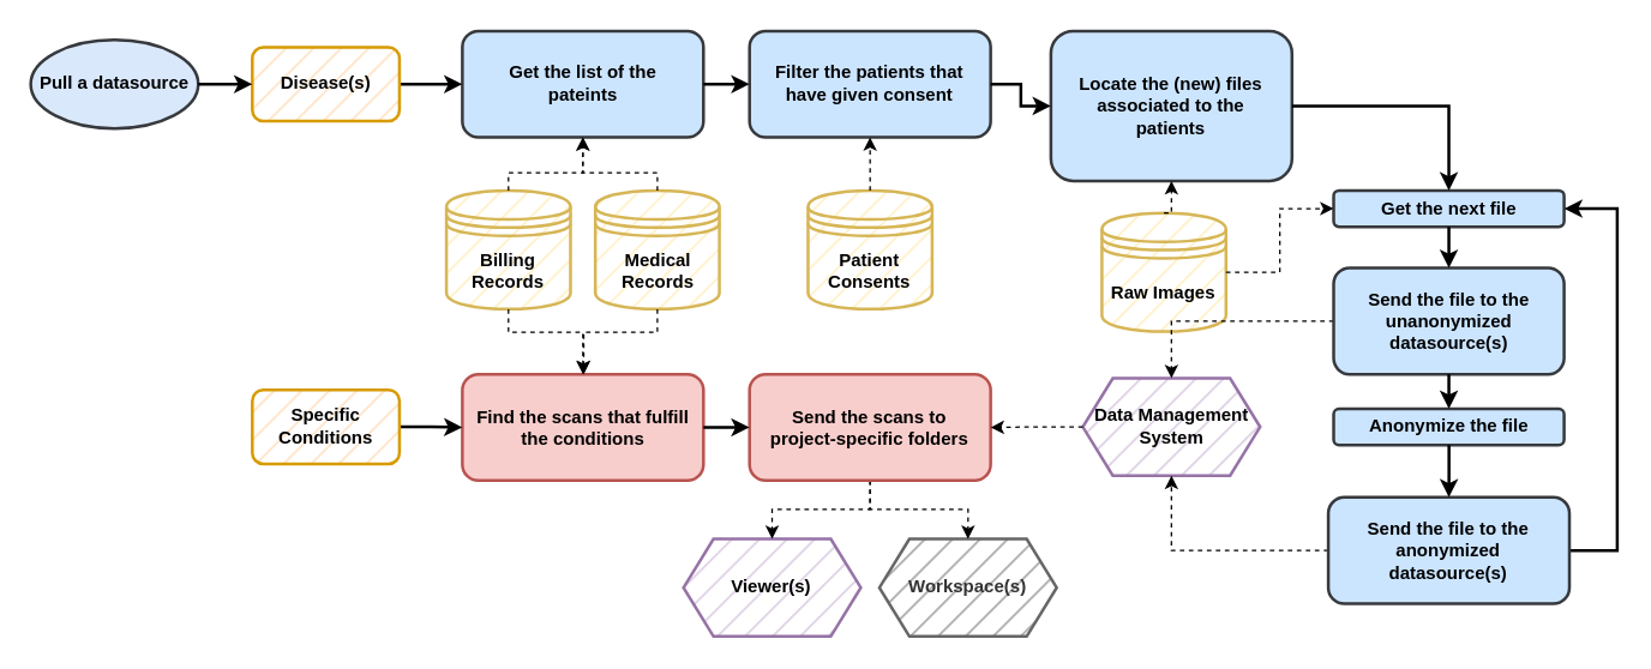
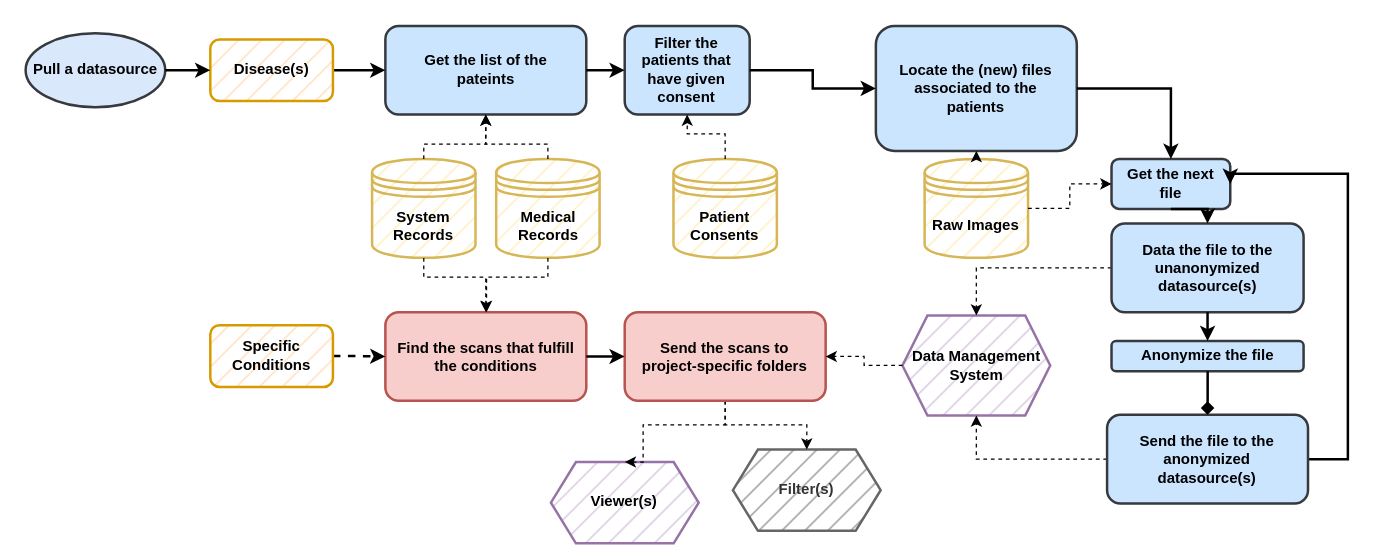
- <mxCell id="11" value="Filter the patients that have given consent" style="rounded=1;whiteSpace=wrap;html=1;strokeWidth=2;fillColor=#cce5ff;strokeColor=#36393d;arcSize=15;align=center;perimeterSpacing=0;spacing=9;fontStyle=1;" parent="1" vertex="1"><mxGeometry x="499.36" y="20" width="160.772" height="70.929" as="geometry" /></mxCell>
+ <mxCell id="11" value="Filter the patients that have given consent" style="rounded=1;whiteSpace=wrap;html=1;strokeWidth=2;fillColor=#cce5ff;strokeColor=#36393d;arcSize=15;align=center;perimeterSpacing=0;spacing=9;fontStyle=1;" parent="1" vertex="1"><mxGeometry x="499.36" y="20" width="100" height="70.929" as="geometry" /></mxCell>
- <mxCell id="17" value="Get the next file" style="rounded=1;whiteSpace=wrap;html=1;strokeWidth=2;fillColor=#cce5ff;strokeColor=#36393d;arcSize=15;align=center;perimeterSpacing=0;spacing=9;fontStyle=1;" parent="1" vertex="1"><mxGeometry x="888.877" y="126.394" width="153.679" height="24.234" as="geometry" /></mxCell>
+ <mxCell id="17" value="Get the next file" style="rounded=1;whiteSpace=wrap;html=1;strokeWidth=2;fillColor=#cce5ff;strokeColor=#36393d;arcSize=15;align=center;perimeterSpacing=0;spacing=9;fontStyle=1;" parent="1" vertex="1"><mxGeometry x="888.877" y="126.394" width="95" height="40" as="geometry" /></mxCell>
- <mxCell id="3" value="&lt;b&gt;Billing Records&lt;br&gt;&lt;/b&gt;" style="shape=datastore;whiteSpace=wrap;html=1;fillColor=#fff2cc;strokeColor=#d6b656;strokeWidth=2;fillStyle=hatch;" parent="1" vertex="1"><mxGeometry x="297.213" y="126.394" width="82.75" height="79.204" as="geometry" /></mxCell>
+ <mxCell id="3" value="&lt;b&gt;System Records&lt;br&gt;&lt;/b&gt;" style="shape=datastore;whiteSpace=wrap;html=1;fillColor=#fff2cc;strokeColor=#d6b656;strokeWidth=2;fillStyle=hatch;" parent="1" vertex="1"><mxGeometry x="297.213" y="126.394" width="82.75" height="79.204" as="geometry" /></mxCell>
- <mxCell id="7" value="&lt;b&gt;Raw Images&lt;br&gt;&lt;/b&gt;" style="shape=datastore;whiteSpace=wrap;html=1;fillColor=#fff2cc;strokeColor=#d6b656;strokeWidth=2;fillStyle=hatch;" parent="1" vertex="1"><mxGeometry x="734.335" y="141.394" width="82.75" height="79.204" as="geometry" /></mxCell>
+ <mxCell id="7" value="&lt;b&gt;Raw Images&lt;br&gt;&lt;/b&gt;" style="shape=datastore;whiteSpace=wrap;html=1;fillColor=#fff2cc;strokeColor=#d6b656;strokeWidth=2;fillStyle=hatch;" parent="1" vertex="1"><mxGeometry x="739.335" y="126.394" width="82.75" height="79.204" as="geometry" /></mxCell>
- <mxCell id="21" value="Send the file to the unanonymized datasource(s)" style="rounded=1;whiteSpace=wrap;html=1;strokeWidth=2;fillColor=#cce5ff;strokeColor=#36393d;arcSize=15;align=center;perimeterSpacing=0;spacing=9;fontStyle=1;" parent="1" vertex="1"><mxGeometry x="888.877" y="178.113" width="153.679" height="70.929" as="geometry" /></mxCell>
+ <mxCell id="21" value="Data the file to the unanonymized datasource(s)" style="rounded=1;whiteSpace=wrap;html=1;strokeWidth=2;fillColor=#cce5ff;strokeColor=#36393d;arcSize=15;align=center;perimeterSpacing=0;spacing=9;fontStyle=1;" parent="1" vertex="1"><mxGeometry x="888.877" y="178.113" width="153.679" height="70.929" as="geometry" /></mxCell>
- <mxCell id="39" style="edgeStyle=orthogonalEdgeStyle;rounded=0;orthogonalLoop=1;jettySize=auto;html=1;exitX=1;exitY=0.5;exitDx=0;exitDy=0;entryX=0;entryY=0.5;entryDx=0;entryDy=0;strokeWidth=2;" parent="1" source="40" target="30" edge="1"><mxGeometry relative="1" as="geometry" /></mxCell>
+ <mxCell id="39" style="edgeStyle=orthogonalEdgeStyle;rounded=0;orthogonalLoop=1;jettySize=auto;html=1;exitX=1;exitY=0.5;exitDx=0;exitDy=0;entryX=0;entryY=0.5;entryDx=0;entryDy=0;strokeWidth=2;dashed=1;" parent="1" source="40" target="30" edge="1"><mxGeometry relative="1" as="geometry" /></mxCell>
- <mxCell id="5" value="&lt;b&gt;Data Management System&lt;br&gt;&lt;/b&gt;" style="shape=hexagon;perimeter=hexagonPerimeter2;whiteSpace=wrap;html=1;fixedSize=1;fillColor=#e1d5e7;strokeColor=#9673a6;strokeWidth=2;fillStyle=hatch;" parent="1" vertex="1"><mxGeometry x="721.603" y="251.702" width="118.215" height="65.018" as="geometry" /></mxCell>
+ <mxCell id="5" value="&lt;b&gt;Data Management System&lt;br&gt;&lt;/b&gt;" style="shape=hexagon;perimeter=hexagonPerimeter2;whiteSpace=wrap;html=1;fixedSize=1;fillColor=#e1d5e7;strokeColor=#9673a6;strokeWidth=2;fillStyle=hatch;" parent="1" vertex="1"><mxGeometry x="721.603" y="251.702" width="118.215" height="80" as="geometry" /></mxCell>
- <mxCell id="28" style="edgeStyle=orthogonalEdgeStyle;rounded=0;orthogonalLoop=1;jettySize=auto;html=1;entryX=0.5;entryY=0;entryDx=0;entryDy=0;strokeWidth=2;" parent="1" source="23" target="27" edge="1"><mxGeometry relative="1" as="geometry" /></mxCell>
+ <mxCell id="28" style="edgeStyle=orthogonalEdgeStyle;rounded=0;orthogonalLoop=1;jettySize=auto;html=1;entryX=0.5;entryY=0;entryDx=0;entryDy=0;strokeWidth=2;endArrow=diamond;" parent="1" source="23" target="27" edge="1"><mxGeometry relative="1" as="geometry" /></mxCell>
- <mxCell id="6" value="&lt;b&gt;Workspace(s)&lt;/b&gt;" style="shape=hexagon;perimeter=hexagonPerimeter2;whiteSpace=wrap;html=1;fixedSize=1;fillColor=#B3B3B3;strokeColor=#666666;strokeWidth=2;fillStyle=hatch;fontColor=#333333;" parent="1" vertex="1"><mxGeometry x="585.952" y="358.982" width="118.215" height="65.018" as="geometry" /></mxCell>
+ <mxCell id="6" value="&lt;b&gt;Filter(s)&lt;/b&gt;" style="shape=hexagon;perimeter=hexagonPerimeter2;whiteSpace=wrap;html=1;fixedSize=1;fillColor=#B3B3B3;strokeColor=#666666;strokeWidth=2;fillStyle=hatch;fontColor=#333333;" parent="1" vertex="1"><mxGeometry x="585.952" y="358.982" width="118.215" height="65.018" as="geometry" /></mxCell>
- <mxCell id="29" value="&lt;b&gt;Viewer(s)&lt;/b&gt;" style="shape=hexagon;perimeter=hexagonPerimeter2;whiteSpace=wrap;html=1;fixedSize=1;fillColor=#e1d5e7;strokeColor=#9673a6;strokeWidth=2;fillStyle=hatch;" parent="1" vertex="1"><mxGeometry x="455.325" y="358.982" width="118.215" height="65.018" as="geometry" /></mxCell>
+ <mxCell id="29" value="&lt;b&gt;Viewer(s)&lt;/b&gt;" style="shape=hexagon;perimeter=hexagonPerimeter2;whiteSpace=wrap;html=1;fixedSize=1;fillColor=#e1d5e7;strokeColor=#9673a6;strokeWidth=2;fillStyle=hatch;" parent="1" vertex="1"><mxGeometry x="440.325" y="368.982" width="118.215" height="65.018" as="geometry" /></mxCell>
